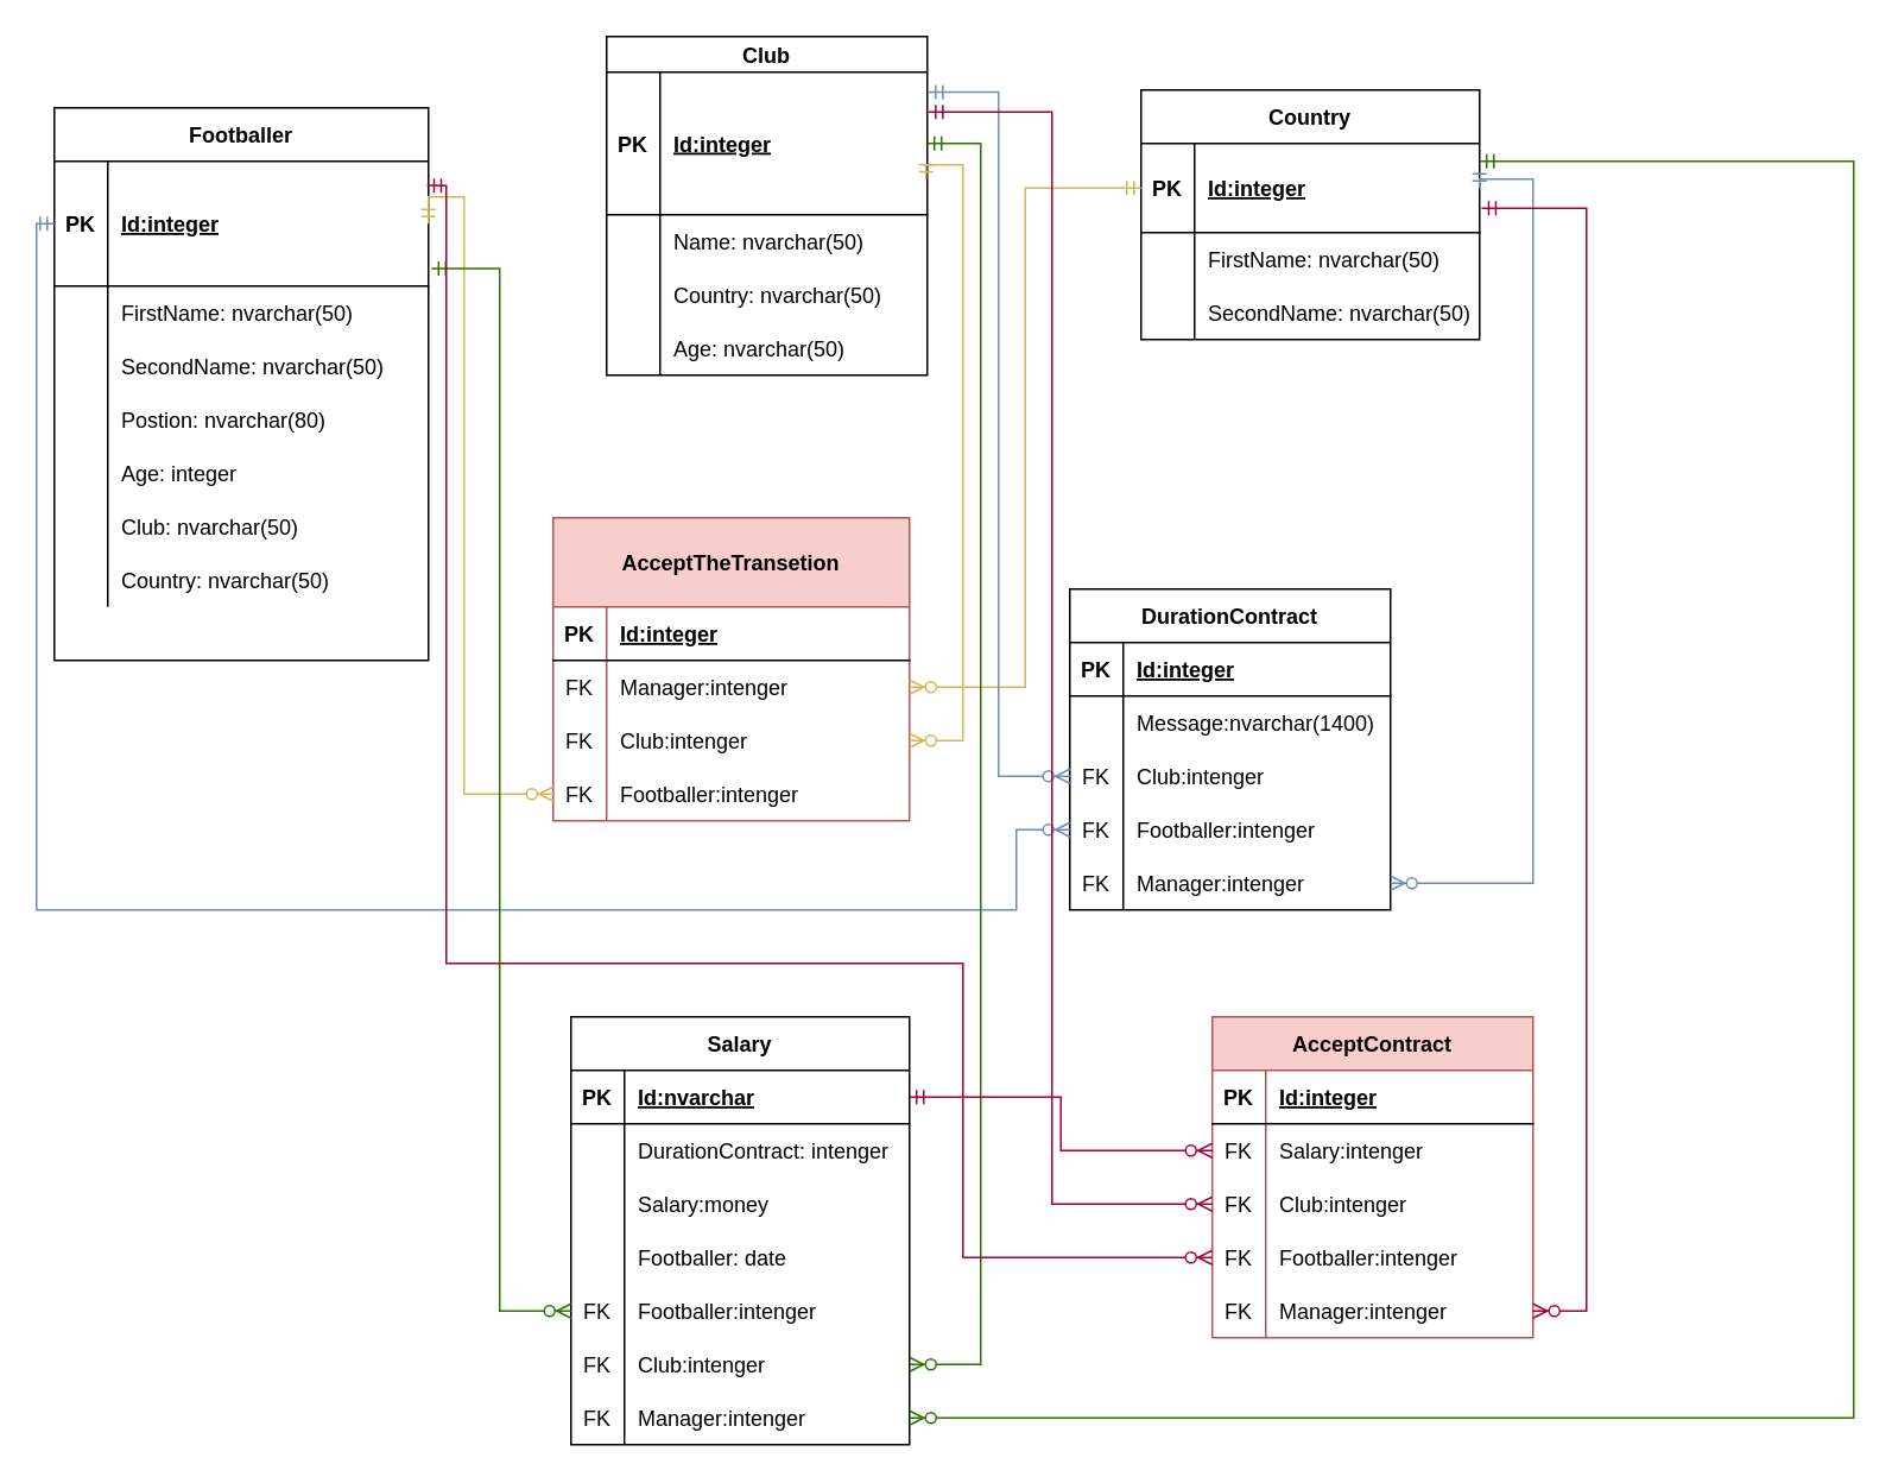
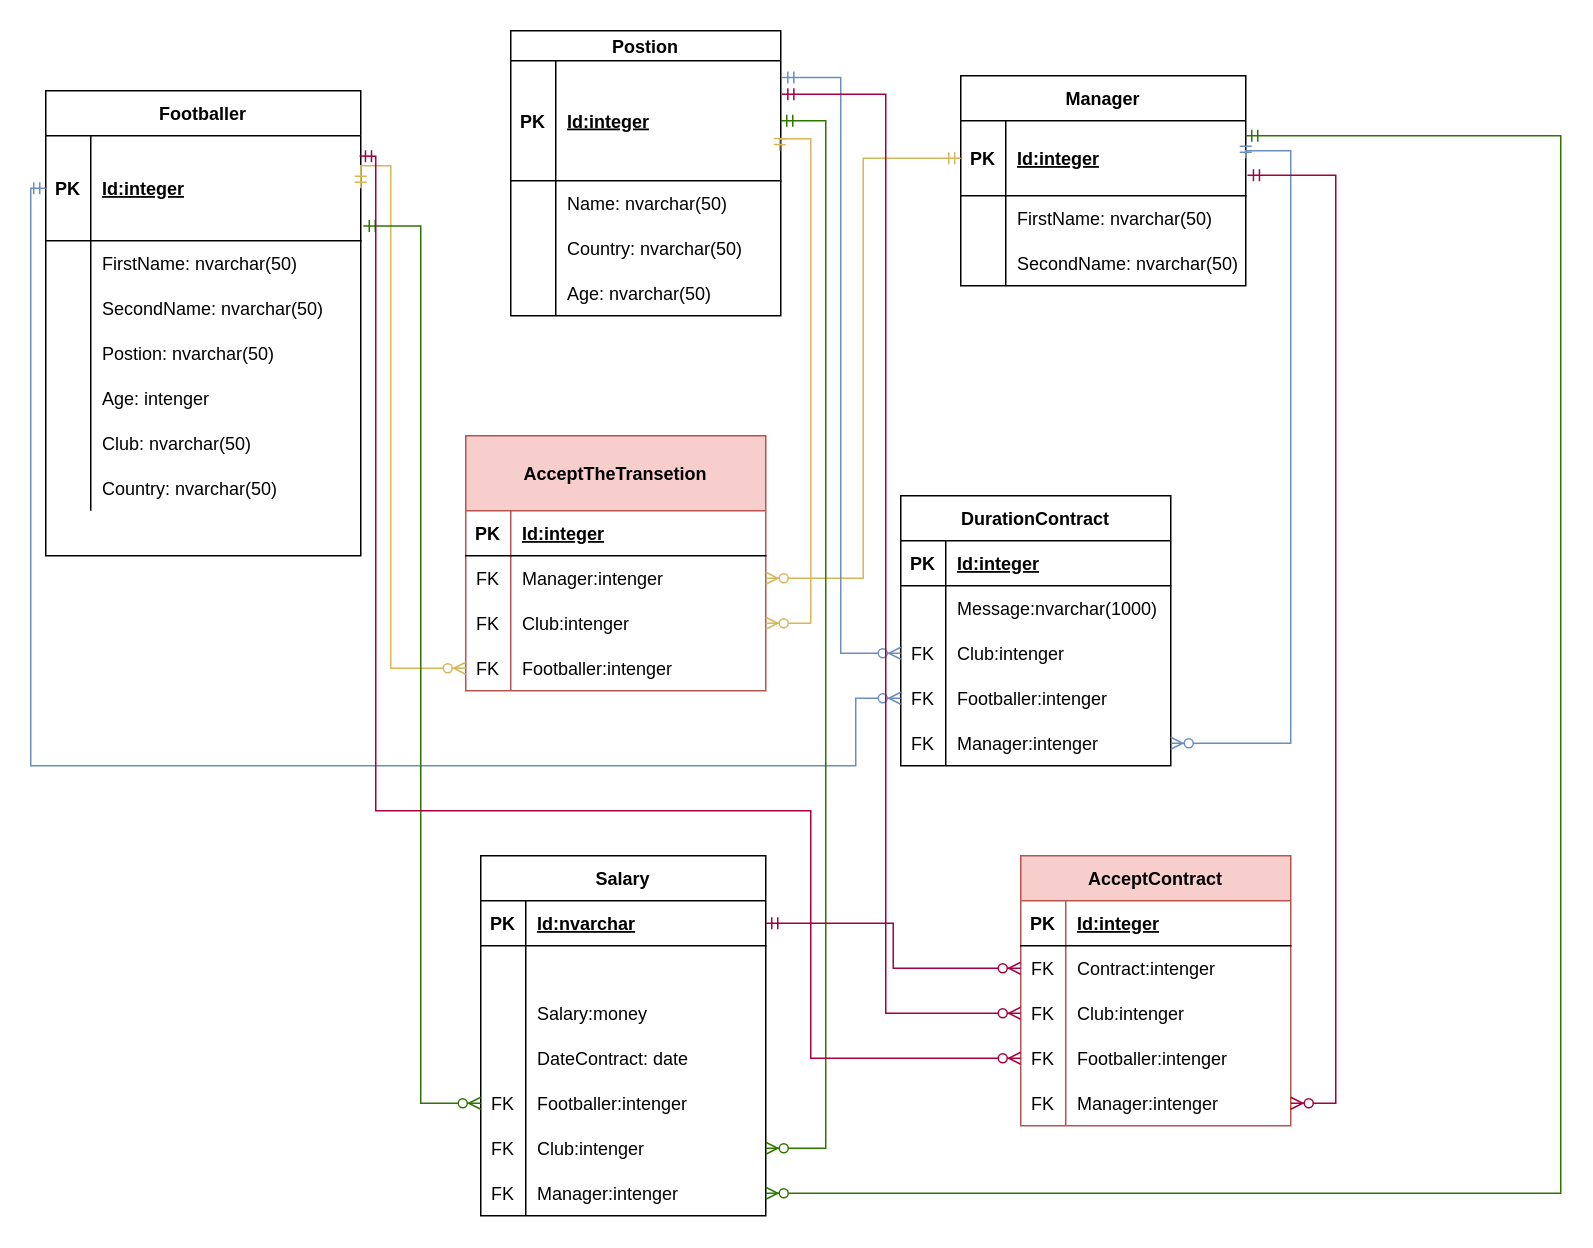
- <mxCell id="36" value="Club" style="shape=table;startSize=20;container=1;collapsible=1;childLayout=tableLayout;fixedRows=1;rowLines=0;fontStyle=1;align=center;resizeLast=1;" parent="1" vertex="1"><mxGeometry x="340" y="20" width="180" height="190" as="geometry" /></mxCell>
+ <mxCell id="36" value="Postion" style="shape=table;startSize=20;container=1;collapsible=1;childLayout=tableLayout;fixedRows=1;rowLines=0;fontStyle=1;align=center;resizeLast=1;" parent="1" vertex="1"><mxGeometry x="340" y="20" width="180" height="190" as="geometry" /></mxCell>
- <mxCell id="26" value="Country" style="shape=table;startSize=30;container=1;collapsible=1;childLayout=tableLayout;fixedRows=1;rowLines=0;fontStyle=1;align=center;resizeLast=1;" parent="1" vertex="1"><mxGeometry x="640" y="50" width="190" height="140" as="geometry" /></mxCell>
+ <mxCell id="26" value="Manager" style="shape=table;startSize=30;container=1;collapsible=1;childLayout=tableLayout;fixedRows=1;rowLines=0;fontStyle=1;align=center;resizeLast=1;" parent="1" vertex="1"><mxGeometry x="640" y="50" width="190" height="140" as="geometry" /></mxCell>
- <mxCell id="14" value="Postion: nvarchar(80)" style="shape=partialRectangle;connectable=0;fillColor=none;top=0;left=0;bottom=0;right=0;align=left;spacingLeft=6;overflow=hidden;" parent="12" vertex="1"><mxGeometry x="30" width="180" height="30" as="geometry"><mxRectangle width="180" height="30" as="alternateBounds" /></mxGeometry></mxCell>
+ <mxCell id="14" value="Postion: nvarchar(50)" style="shape=partialRectangle;connectable=0;fillColor=none;top=0;left=0;bottom=0;right=0;align=left;spacingLeft=6;overflow=hidden;" parent="12" vertex="1"><mxGeometry x="30" width="180" height="30" as="geometry"><mxRectangle width="180" height="30" as="alternateBounds" /></mxGeometry></mxCell>
- <mxCell id="17" value="Age: integer" style="shape=partialRectangle;connectable=0;fillColor=none;top=0;left=0;bottom=0;right=0;align=left;spacingLeft=6;overflow=hidden;" parent="15" vertex="1"><mxGeometry x="30" width="180" height="30" as="geometry"><mxRectangle width="180" height="30" as="alternateBounds" /></mxGeometry></mxCell>
+ <mxCell id="17" value="Age: intenger" style="shape=partialRectangle;connectable=0;fillColor=none;top=0;left=0;bottom=0;right=0;align=left;spacingLeft=6;overflow=hidden;" parent="15" vertex="1"><mxGeometry x="30" width="180" height="30" as="geometry"><mxRectangle width="180" height="30" as="alternateBounds" /></mxGeometry></mxCell>
- <mxCell id="68" value="Message:nvarchar(1400)" style="shape=partialRectangle;connectable=0;fillColor=none;top=0;left=0;bottom=0;right=0;align=left;spacingLeft=6;overflow=hidden;" parent="66" vertex="1"><mxGeometry x="30" width="150" height="30" as="geometry"><mxRectangle width="150" height="30" as="alternateBounds" /></mxGeometry></mxCell>
+ <mxCell id="68" value="Message:nvarchar(1000)" style="shape=partialRectangle;connectable=0;fillColor=none;top=0;left=0;bottom=0;right=0;align=left;spacingLeft=6;overflow=hidden;" parent="66" vertex="1"><mxGeometry x="30" width="150" height="30" as="geometry"><mxRectangle width="150" height="30" as="alternateBounds" /></mxGeometry></mxCell>
- <mxCell id="100" value="DurationContract: intenger" style="shape=partialRectangle;connectable=0;fillColor=none;top=0;left=0;bottom=0;right=0;align=left;spacingLeft=6;overflow=hidden;" parent="98" vertex="1"><mxGeometry x="30" width="160" height="30" as="geometry"><mxRectangle width="160" height="30" as="alternateBounds" /></mxGeometry></mxCell>
- <mxCell id="84" value="Salary:intenger" style="shape=partialRectangle;connectable=0;fillColor=none;top=0;left=0;bottom=0;right=0;align=left;spacingLeft=6;overflow=hidden;" parent="82" vertex="1"><mxGeometry x="30" width="150" height="30" as="geometry"><mxRectangle width="150" height="30" as="alternateBounds" /></mxGeometry></mxCell>
+ <mxCell id="84" value="Contract:intenger" style="shape=partialRectangle;connectable=0;fillColor=none;top=0;left=0;bottom=0;right=0;align=left;spacingLeft=6;overflow=hidden;" parent="82" vertex="1"><mxGeometry x="30" width="150" height="30" as="geometry"><mxRectangle width="150" height="30" as="alternateBounds" /></mxGeometry></mxCell>
- <mxCell id="106" value="Footballer: date" style="shape=partialRectangle;connectable=0;fillColor=none;top=0;left=0;bottom=0;right=0;align=left;spacingLeft=6;overflow=hidden;" parent="104" vertex="1"><mxGeometry x="30" width="160" height="30" as="geometry"><mxRectangle width="160" height="30" as="alternateBounds" /></mxGeometry></mxCell>
+ <mxCell id="106" value="DateContract: date" style="shape=partialRectangle;connectable=0;fillColor=none;top=0;left=0;bottom=0;right=0;align=left;spacingLeft=6;overflow=hidden;" parent="104" vertex="1"><mxGeometry x="30" width="160" height="30" as="geometry"><mxRectangle width="160" height="30" as="alternateBounds" /></mxGeometry></mxCell>
